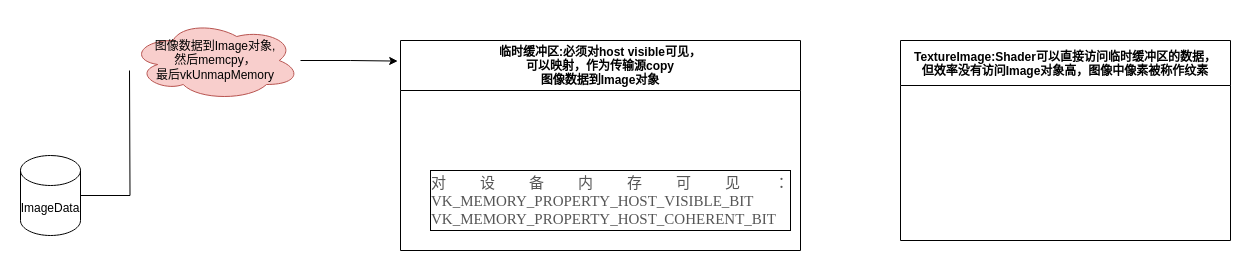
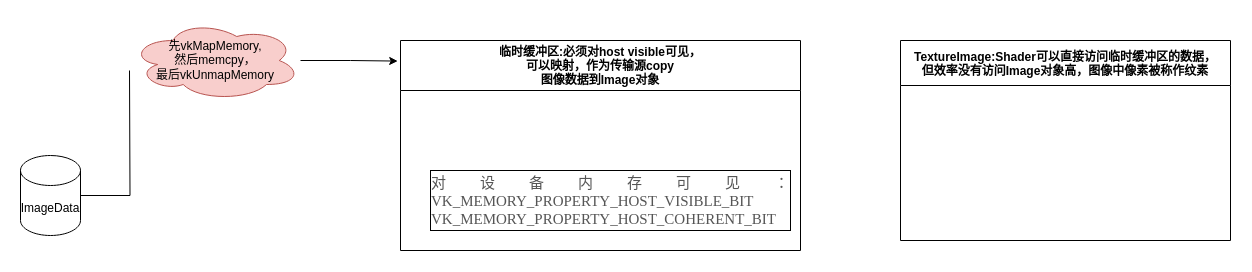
- <mxCell id="6" value="图像数据到Image对象,&lt;br&gt;然后memcpy，&lt;br&gt;最后vkUnmapMemory" style="ellipse;shape=cloud;whiteSpace=wrap;html=1;fillColor=#f8cecc;strokeColor=#b85450;" vertex="1" parent="1"><mxGeometry x="130" y="20" width="170" height="80" as="geometry" /></mxCell>
+ <mxCell id="6" value="先vkMapMemory,&lt;br&gt;然后memcpy，&lt;br&gt;最后vkUnmapMemory" style="ellipse;shape=cloud;whiteSpace=wrap;html=1;fillColor=#f8cecc;strokeColor=#b85450;" vertex="1" parent="1"><mxGeometry x="130" y="20" width="170" height="80" as="geometry" /></mxCell>
